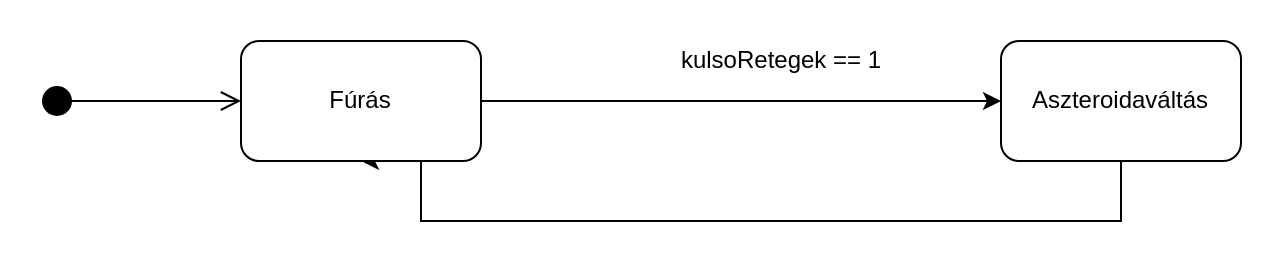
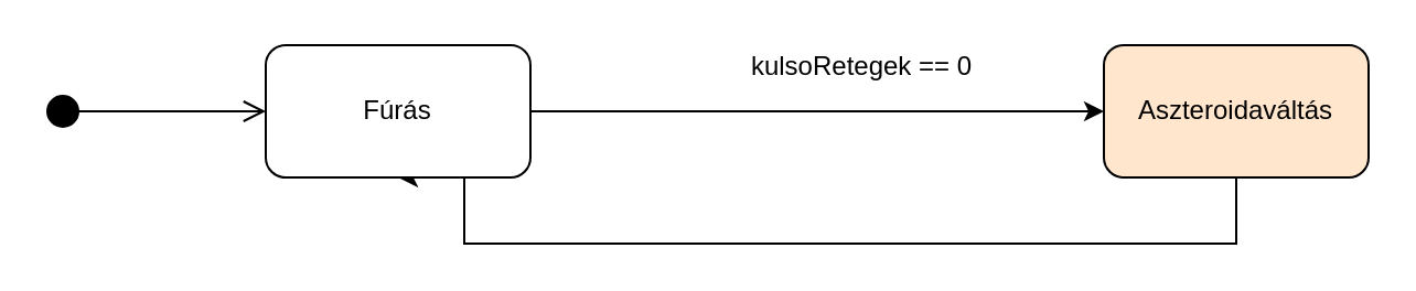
- <mxCell id="6" value="kulsoRetegek == 1" style="text;html=1;align=center;verticalAlign=middle;resizable=0;points=[];autosize=1;" vertex="1" parent="1"><mxGeometry x="330" y="20" width="120" height="20" as="geometry" /></mxCell>
+ <mxCell id="6" value="kulsoRetegek == 0" style="text;html=1;align=center;verticalAlign=middle;resizable=0;points=[];autosize=1;" vertex="1" parent="1"><mxGeometry x="330" y="20" width="120" height="20" as="geometry" /></mxCell>
- <mxCell id="3" value="Aszteroidaváltás" style="rounded=1;whiteSpace=wrap;html=1;" vertex="1" parent="1"><mxGeometry x="500" y="20" width="120" height="60" as="geometry" /></mxCell>
+ <mxCell id="3" value="Aszteroidaváltás" style="rounded=1;whiteSpace=wrap;html=1;fillColor=#ffe6cc;" vertex="1" parent="1"><mxGeometry x="500" y="20" width="120" height="60" as="geometry" /></mxCell>
